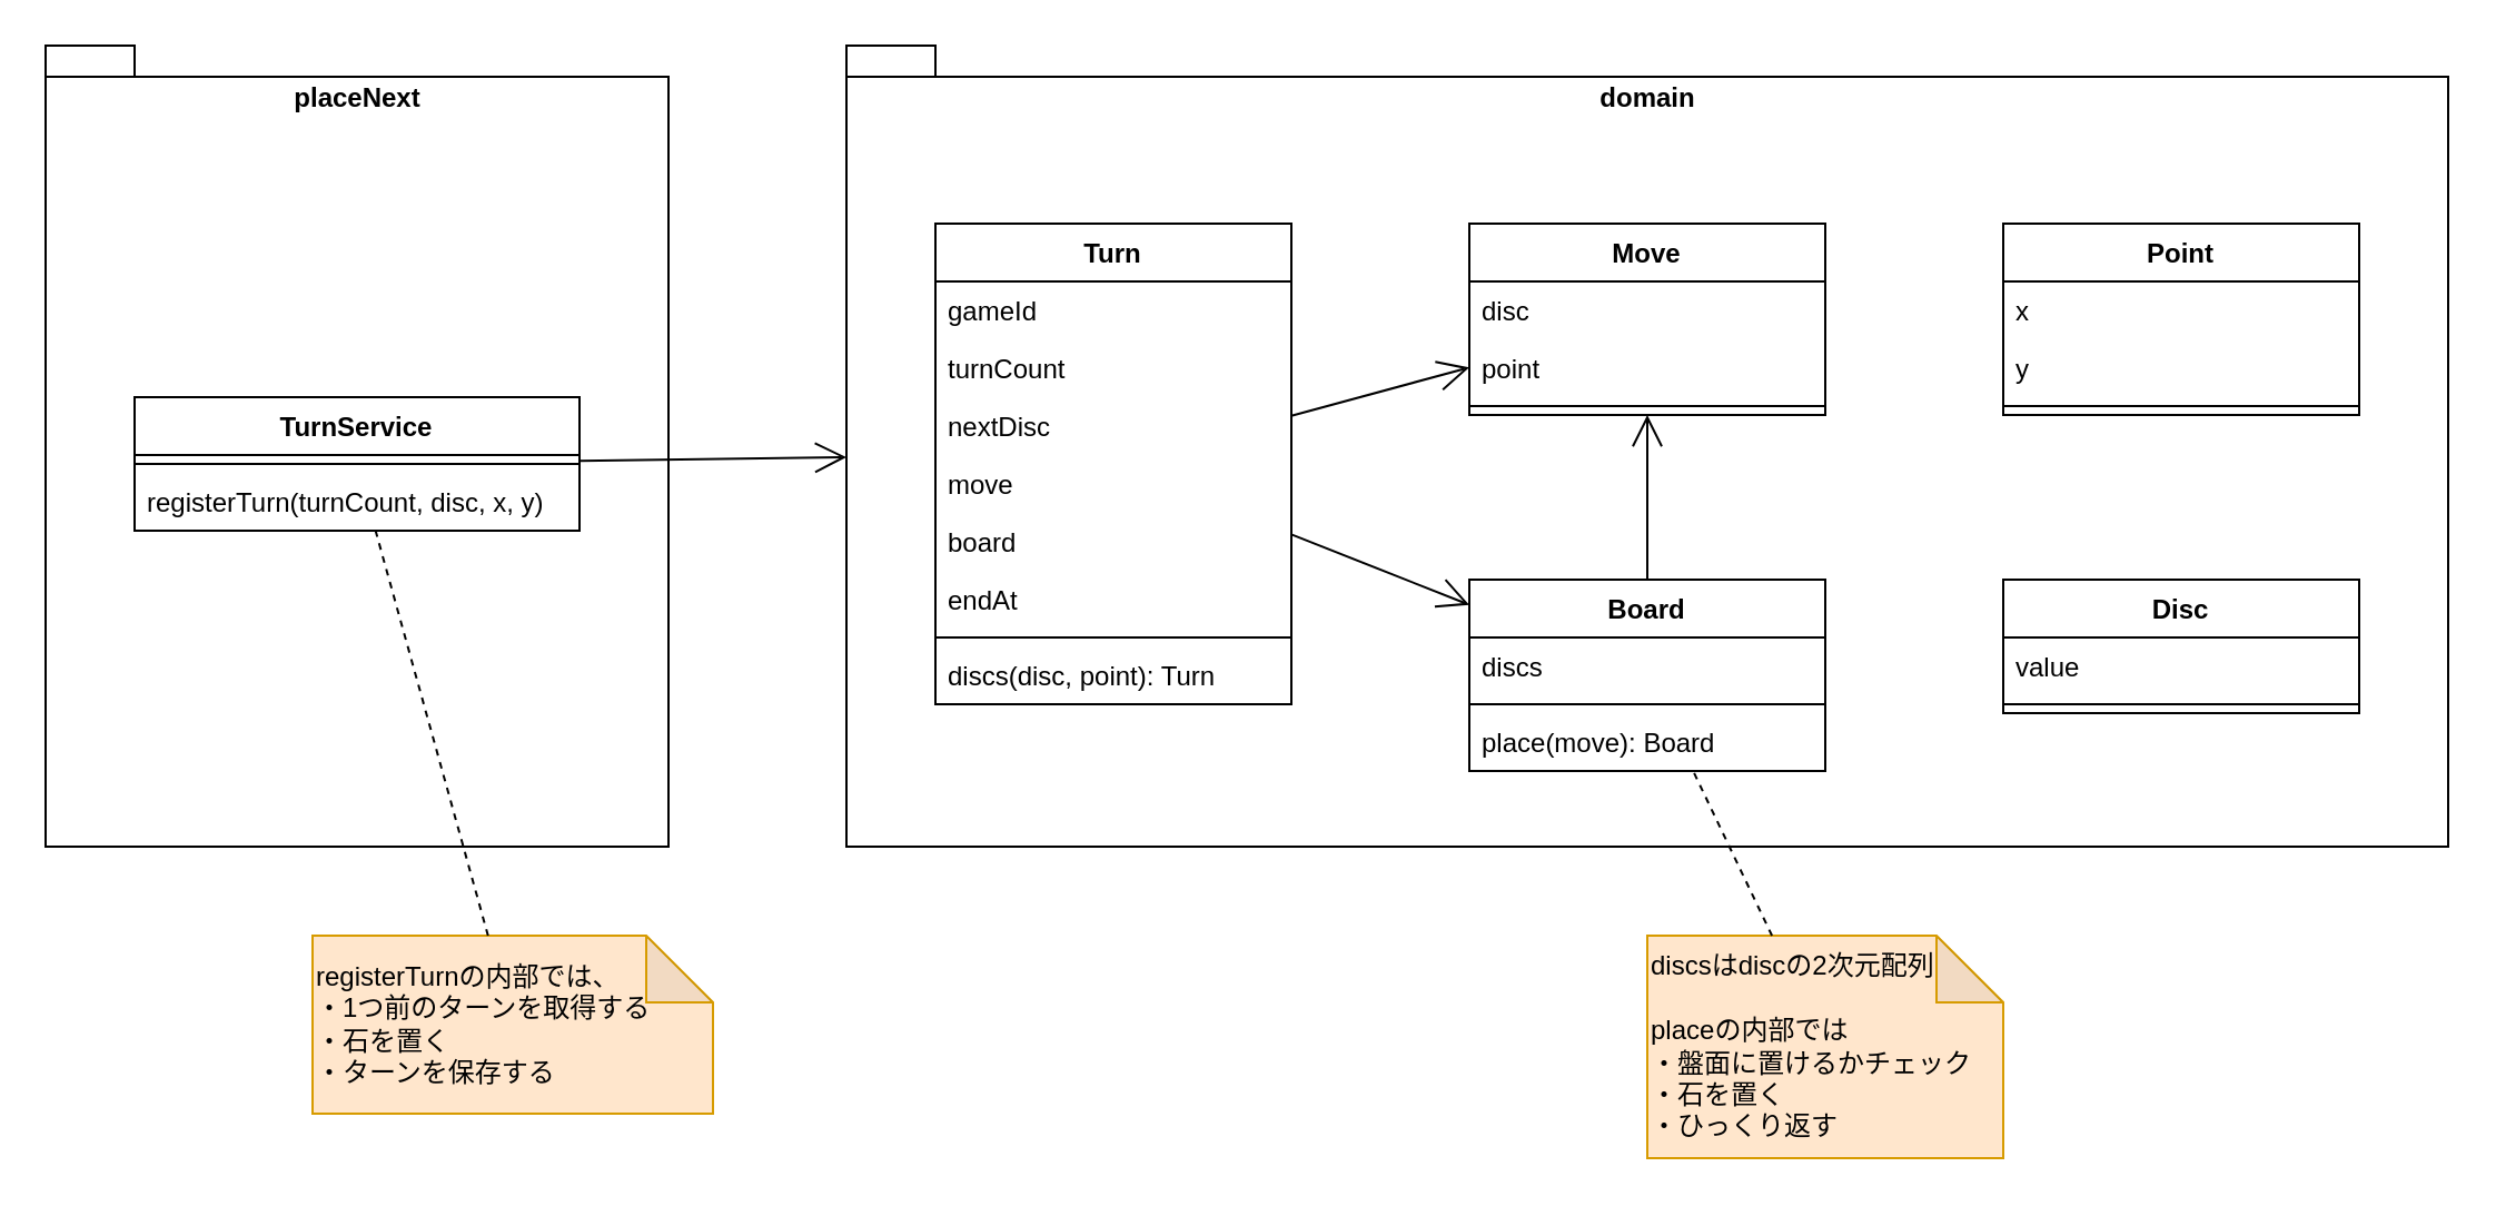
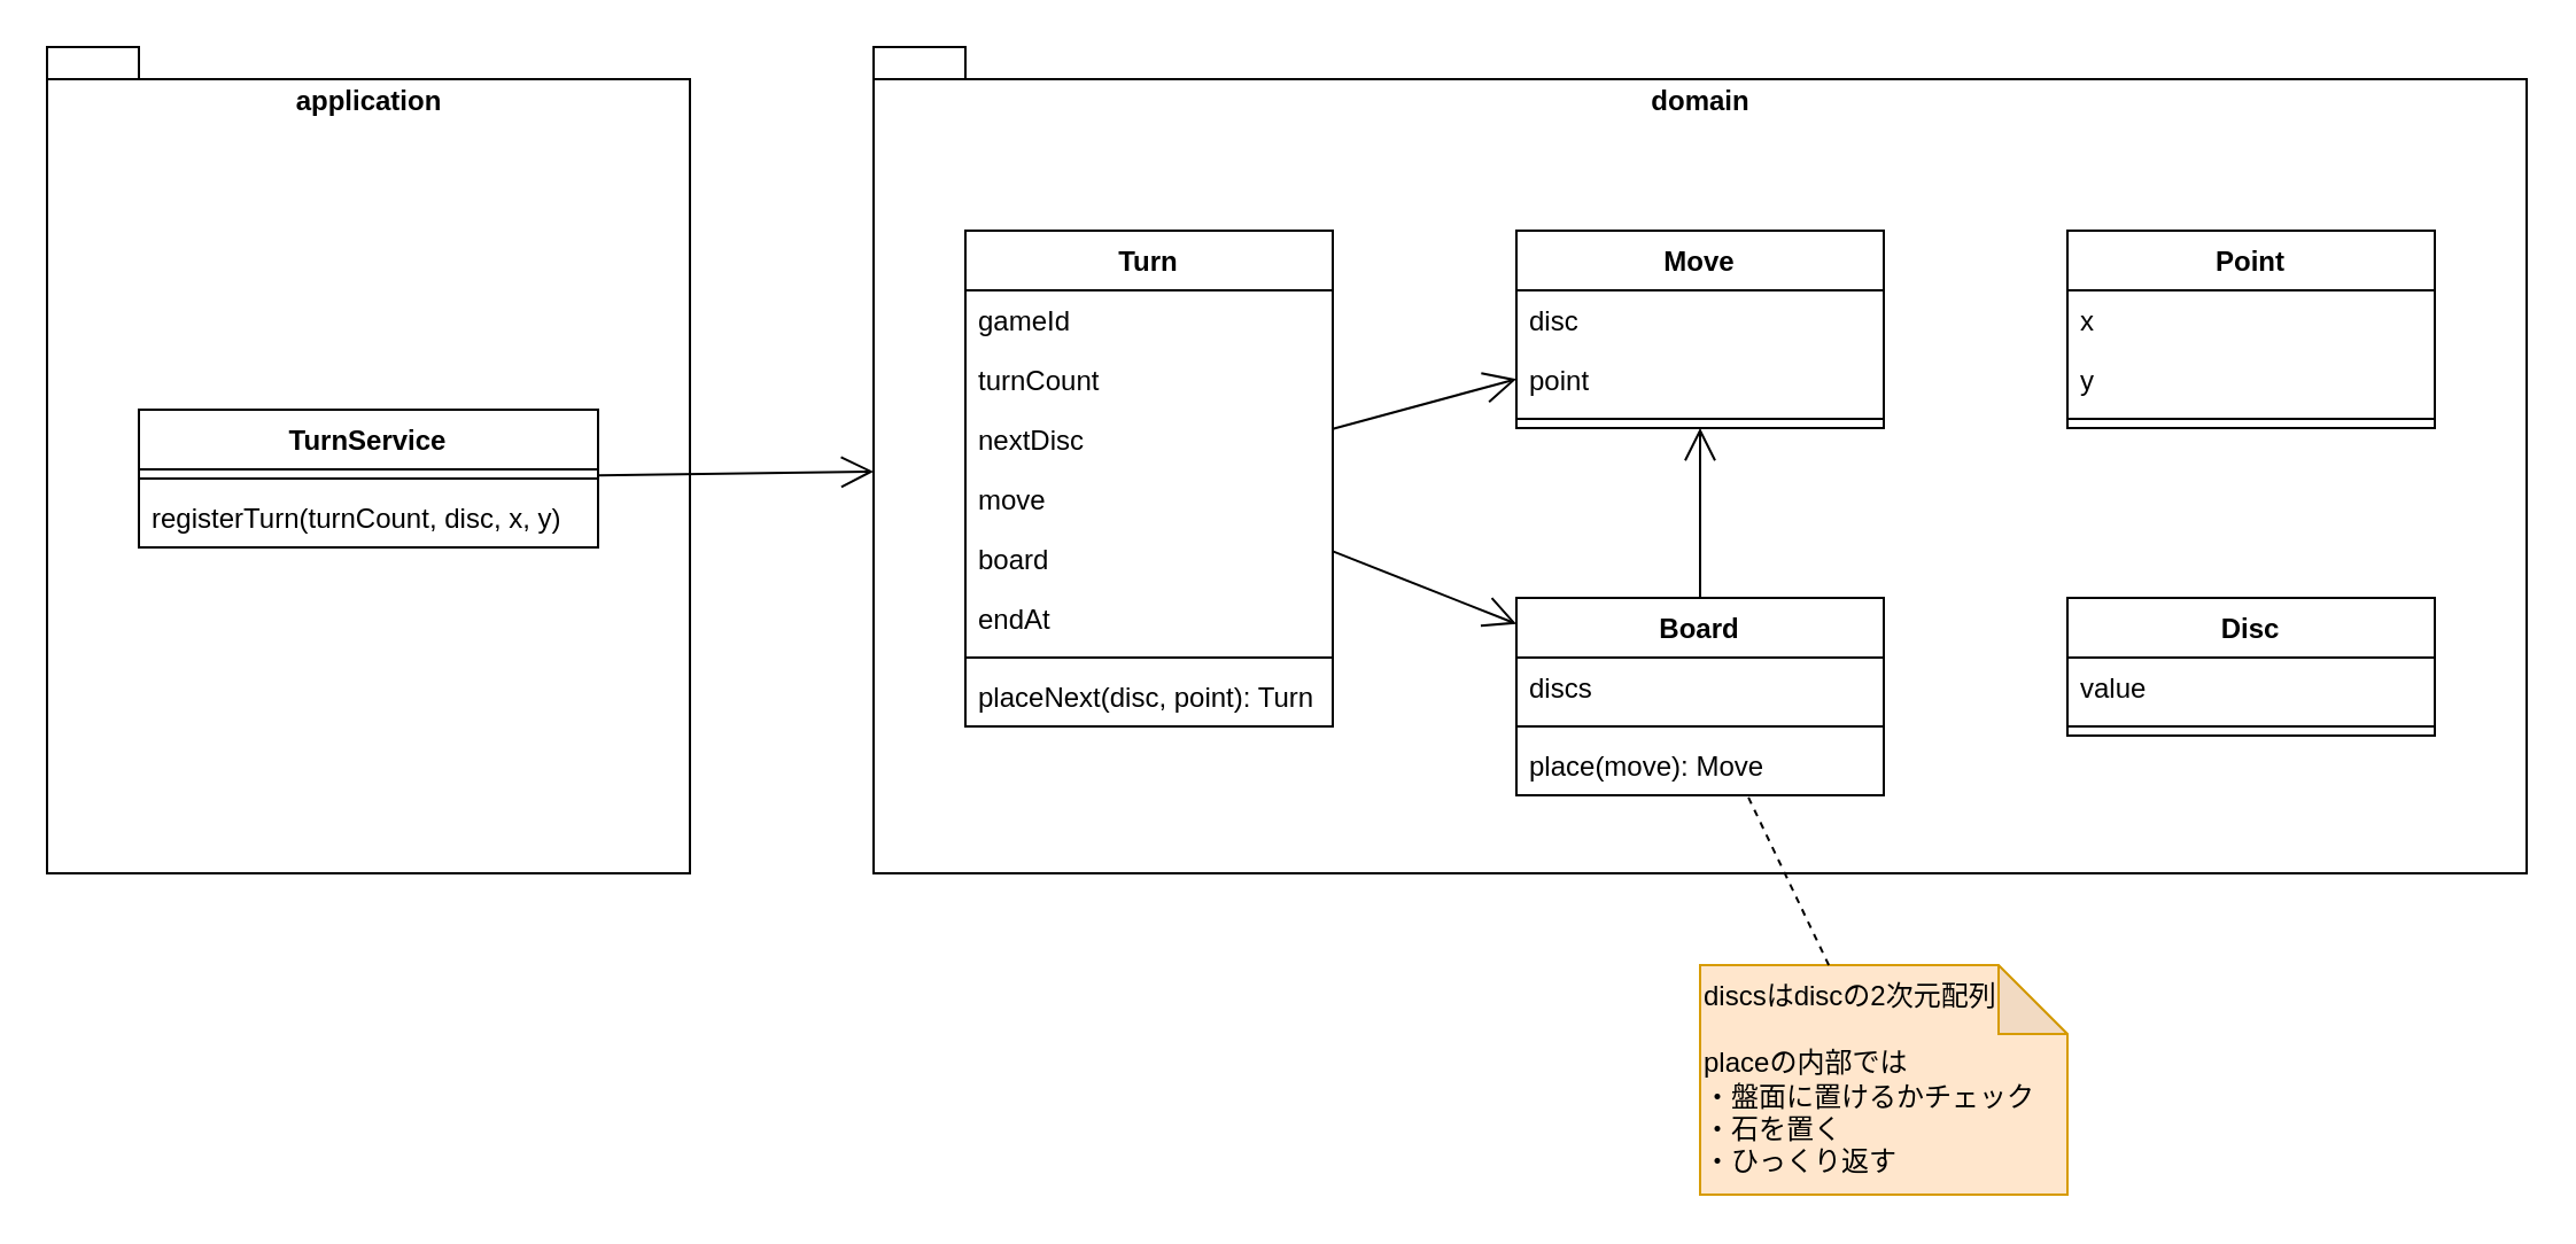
- <mxCell id="27" value="placeNext" style="shape=folder;fontStyle=1;spacingTop=10;tabWidth=40;tabHeight=14;tabPosition=left;html=1;fillColor=none;verticalAlign=top;" parent="1" vertex="1"><mxGeometry x="20" y="20" width="280" height="360" as="geometry" /></mxCell>
+ <mxCell id="27" value="application" style="shape=folder;fontStyle=1;spacingTop=10;tabWidth=40;tabHeight=14;tabPosition=left;html=1;fillColor=none;verticalAlign=top;" parent="1" vertex="1"><mxGeometry x="20" y="20" width="280" height="360" as="geometry" /></mxCell>
- <mxCell id="11" value="discs(disc, point): Turn" style="text;strokeColor=none;fillColor=none;align=left;verticalAlign=top;spacingLeft=4;spacingRight=4;overflow=hidden;rotatable=0;points=[[0,0.5],[1,0.5]];portConstraint=eastwest;" parent="3" vertex="1"><mxGeometry y="190" width="160" height="26" as="geometry" /></mxCell>
+ <mxCell id="11" value="placeNext(disc, point): Turn" style="text;strokeColor=none;fillColor=none;align=left;verticalAlign=top;spacingLeft=4;spacingRight=4;overflow=hidden;rotatable=0;points=[[0,0.5],[1,0.5]];portConstraint=eastwest;" parent="3" vertex="1"><mxGeometry y="190" width="160" height="26" as="geometry" /></mxCell>
- <mxCell id="38" value="" style="endArrow=none;dashed=1;html=1;" parent="1" source="37" target="28" edge="1"><mxGeometry width="50" height="50" relative="1" as="geometry"><mxPoint x="40" y="340" as="sourcePoint" /><mxPoint x="239.401" y="386" as="targetPoint" /></mxGeometry></mxCell>
- <mxCell id="19" value="place(move): Board" style="text;strokeColor=none;fillColor=none;align=left;verticalAlign=top;spacingLeft=4;spacingRight=4;overflow=hidden;rotatable=0;points=[[0,0.5],[1,0.5]];portConstraint=eastwest;" parent="16" vertex="1"><mxGeometry y="60" width="160" height="26" as="geometry" /></mxCell>
+ <mxCell id="19" value="place(move): Move" style="text;strokeColor=none;fillColor=none;align=left;verticalAlign=top;spacingLeft=4;spacingRight=4;overflow=hidden;rotatable=0;points=[[0,0.5],[1,0.5]];portConstraint=eastwest;" parent="16" vertex="1"><mxGeometry y="60" width="160" height="26" as="geometry" /></mxCell>
- <mxCell id="37" value="registerTurnの内部では、&lt;br&gt;・1つ前のターンを取得する&lt;br&gt;・石を置く&lt;br&gt;・ターンを保存する" style="shape=note;whiteSpace=wrap;html=1;backgroundOutline=1;darkOpacity=0.05;fillColor=#ffe6cc;strokeColor=#d79b00;align=left;" parent="1" vertex="1"><mxGeometry x="140" y="420" width="180" height="80" as="geometry" /></mxCell>
